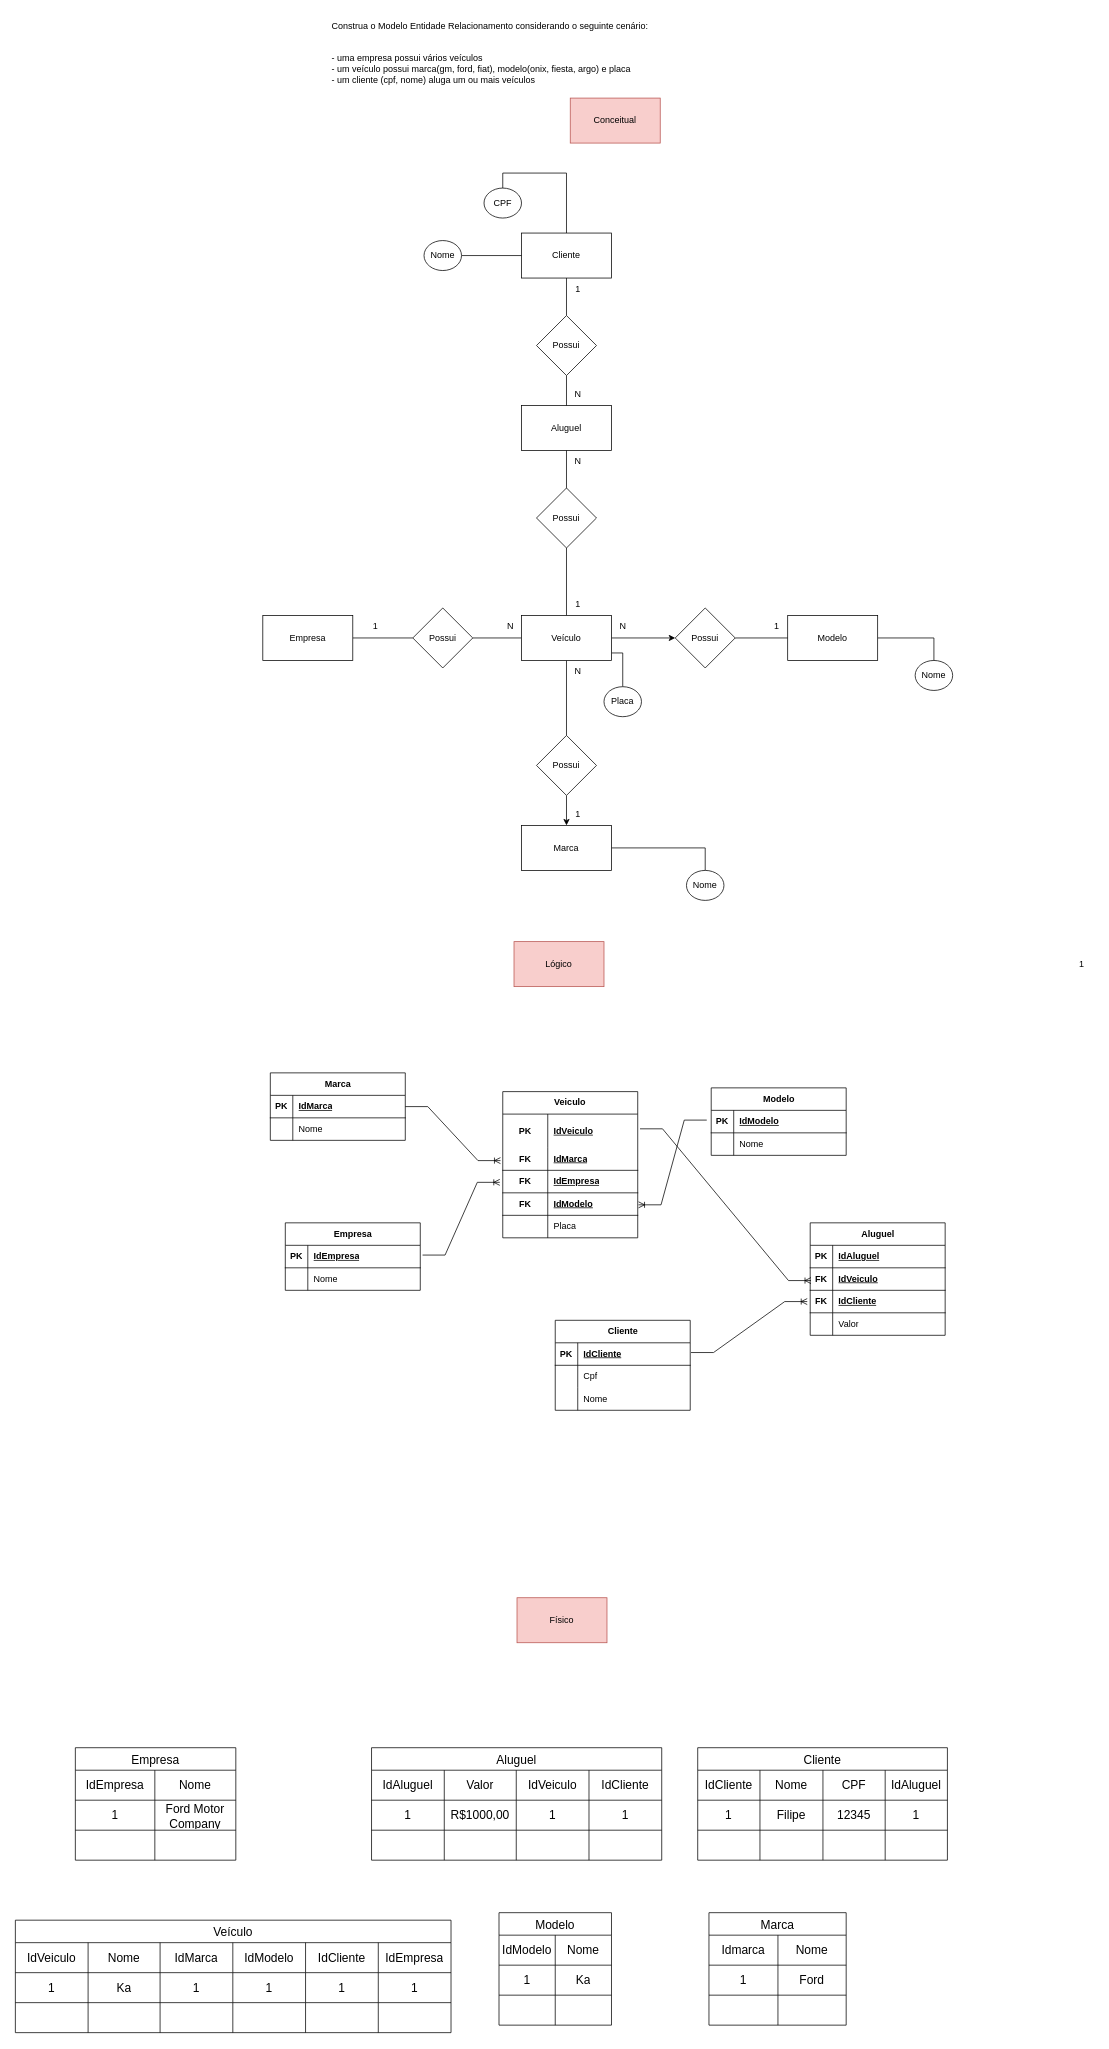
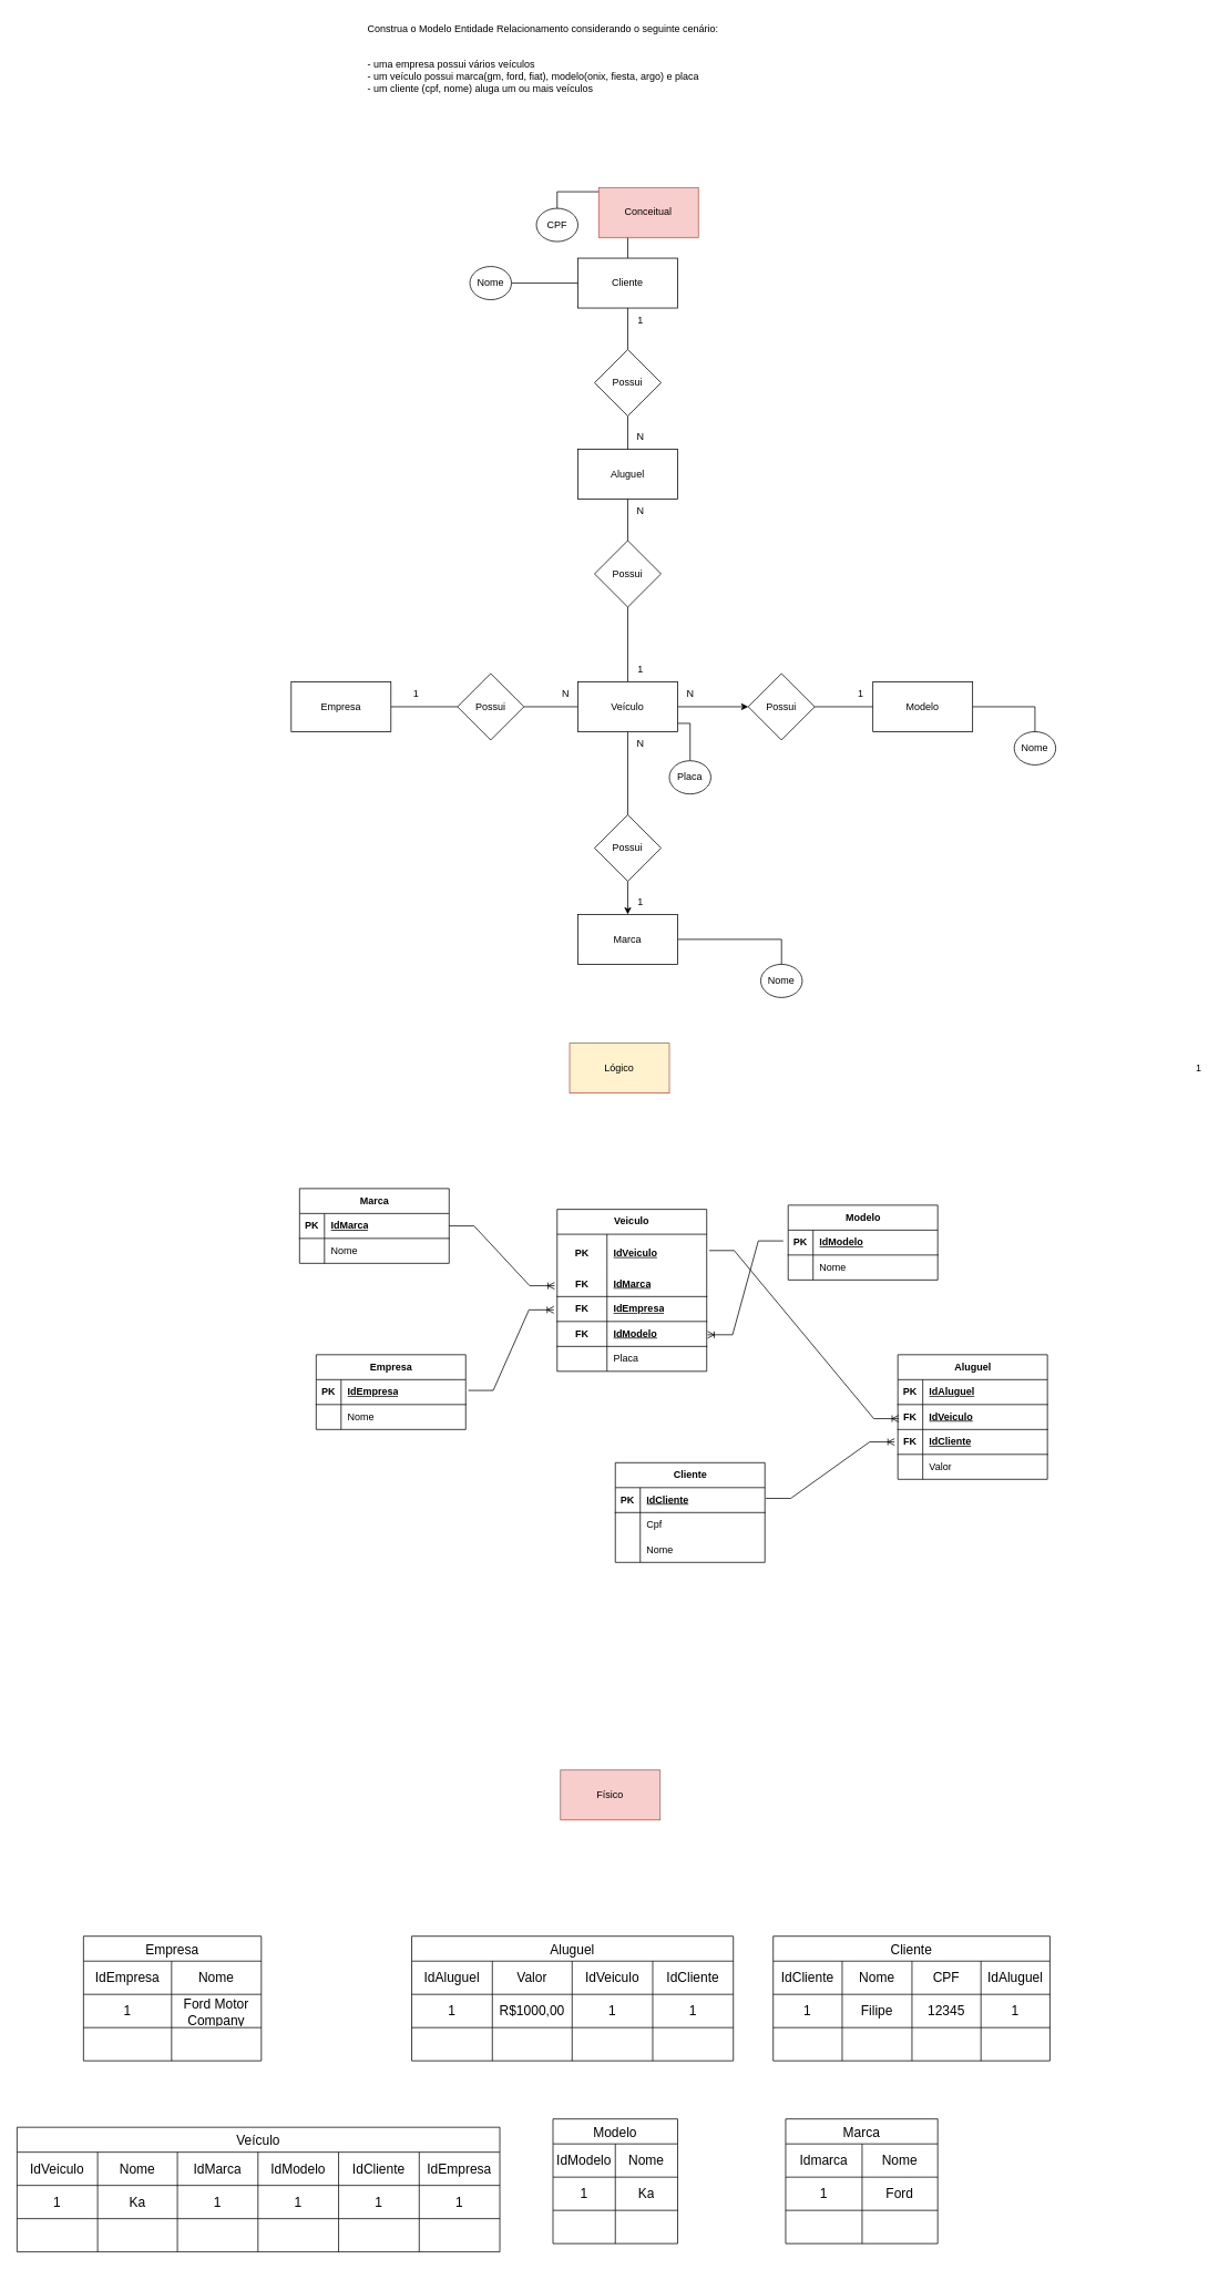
- <mxCell id="41" value="&lt;font style=&quot;vertical-align: inherit;&quot;&gt;&lt;font style=&quot;vertical-align: inherit;&quot;&gt;&lt;font style=&quot;vertical-align: inherit;&quot;&gt;&lt;font style=&quot;vertical-align: inherit;&quot;&gt;&lt;font style=&quot;vertical-align: inherit;&quot;&gt;&lt;font style=&quot;vertical-align: inherit;&quot;&gt;Conceitual&lt;/font&gt;&lt;/font&gt;&lt;/font&gt;&lt;/font&gt;&lt;/font&gt;&lt;/font&gt;" style="rounded=0;whiteSpace=wrap;html=1;fillColor=#f8cecc;strokeColor=#b85450;" parent="1" vertex="1"><mxGeometry x="760" y="130" width="120" height="60" as="geometry" /></mxCell>
+ <mxCell id="41" value="&lt;font style=&quot;vertical-align: inherit;&quot;&gt;&lt;font style=&quot;vertical-align: inherit;&quot;&gt;&lt;font style=&quot;vertical-align: inherit;&quot;&gt;&lt;font style=&quot;vertical-align: inherit;&quot;&gt;&lt;font style=&quot;vertical-align: inherit;&quot;&gt;&lt;font style=&quot;vertical-align: inherit;&quot;&gt;Conceitual&lt;/font&gt;&lt;/font&gt;&lt;/font&gt;&lt;/font&gt;&lt;/font&gt;&lt;/font&gt;" style="rounded=0;whiteSpace=wrap;html=1;fillColor=#f8cecc;strokeColor=#b85450;" parent="1" vertex="1"><mxGeometry x="720" y="225" width="120" height="60" as="geometry" /></mxCell>
- <mxCell id="42" value="&lt;font style=&quot;vertical-align: inherit;&quot;&gt;&lt;font style=&quot;vertical-align: inherit;&quot;&gt;&lt;font style=&quot;vertical-align: inherit;&quot;&gt;&lt;font style=&quot;vertical-align: inherit;&quot;&gt;&lt;font style=&quot;vertical-align: inherit;&quot;&gt;&lt;font style=&quot;vertical-align: inherit;&quot;&gt;&lt;font style=&quot;vertical-align: inherit;&quot;&gt;&lt;font style=&quot;vertical-align: inherit;&quot;&gt;Lógico&lt;/font&gt;&lt;/font&gt;&lt;/font&gt;&lt;/font&gt;&lt;/font&gt;&lt;/font&gt;&lt;/font&gt;&lt;/font&gt;" style="rounded=0;whiteSpace=wrap;html=1;fillColor=#f8cecc;strokeColor=#b85450;" parent="1" vertex="1"><mxGeometry x="685" y="1255" width="120" height="60" as="geometry" /></mxCell>
+ <mxCell id="42" value="&lt;font style=&quot;vertical-align: inherit;&quot;&gt;&lt;font style=&quot;vertical-align: inherit;&quot;&gt;&lt;font style=&quot;vertical-align: inherit;&quot;&gt;&lt;font style=&quot;vertical-align: inherit;&quot;&gt;&lt;font style=&quot;vertical-align: inherit;&quot;&gt;&lt;font style=&quot;vertical-align: inherit;&quot;&gt;&lt;font style=&quot;vertical-align: inherit;&quot;&gt;&lt;font style=&quot;vertical-align: inherit;&quot;&gt;Lógico&lt;/font&gt;&lt;/font&gt;&lt;/font&gt;&lt;/font&gt;&lt;/font&gt;&lt;/font&gt;&lt;/font&gt;&lt;/font&gt;" style="rounded=0;whiteSpace=wrap;html=1;fillColor=#fff2cc;strokeColor=#b85450;" parent="1" vertex="1"><mxGeometry x="685" y="1255" width="120" height="60" as="geometry" /></mxCell>
- <mxCell id="107" value="&lt;font style=&quot;vertical-align: inherit;&quot;&gt;&lt;font style=&quot;vertical-align: inherit;&quot;&gt;&lt;font style=&quot;vertical-align: inherit;&quot;&gt;&lt;font style=&quot;vertical-align: inherit;&quot;&gt;&lt;font style=&quot;vertical-align: inherit;&quot;&gt;&lt;font style=&quot;vertical-align: inherit;&quot;&gt;&lt;font style=&quot;vertical-align: inherit;&quot;&gt;&lt;font style=&quot;vertical-align: inherit;&quot;&gt;Físico&lt;/font&gt;&lt;/font&gt;&lt;/font&gt;&lt;/font&gt;&lt;/font&gt;&lt;/font&gt;&lt;/font&gt;&lt;/font&gt;" style="rounded=0;whiteSpace=wrap;html=1;fillColor=#f8cecc;strokeColor=#b85450;" parent="1" vertex="1"><mxGeometry x="689" y="2130" width="120" height="60" as="geometry" /></mxCell>
+ <mxCell id="107" value="&lt;font style=&quot;vertical-align: inherit;&quot;&gt;&lt;font style=&quot;vertical-align: inherit;&quot;&gt;&lt;font style=&quot;vertical-align: inherit;&quot;&gt;&lt;font style=&quot;vertical-align: inherit;&quot;&gt;&lt;font style=&quot;vertical-align: inherit;&quot;&gt;&lt;font style=&quot;vertical-align: inherit;&quot;&gt;&lt;font style=&quot;vertical-align: inherit;&quot;&gt;&lt;font style=&quot;vertical-align: inherit;&quot;&gt;Físico&lt;/font&gt;&lt;/font&gt;&lt;/font&gt;&lt;/font&gt;&lt;/font&gt;&lt;/font&gt;&lt;/font&gt;&lt;/font&gt;" style="rounded=0;whiteSpace=wrap;html=1;fillColor=#f8cecc;strokeColor=#b85450;" parent="1" vertex="1"><mxGeometry x="674" y="2130" width="120" height="60" as="geometry" /></mxCell>
